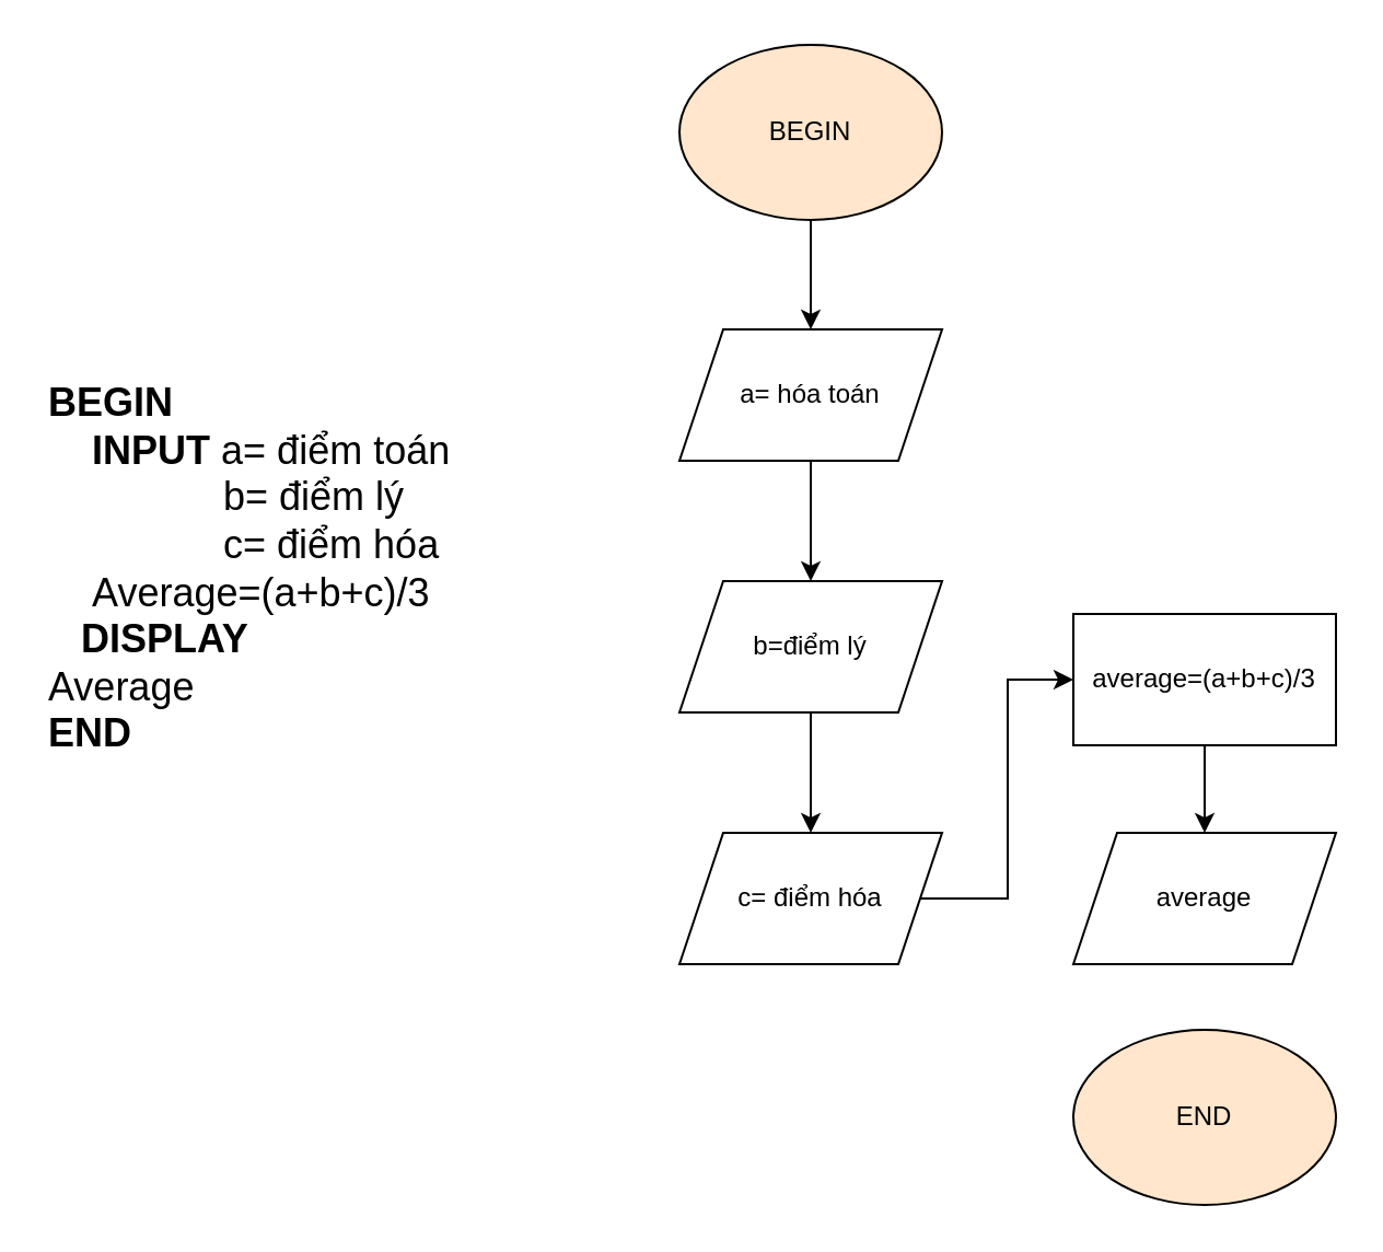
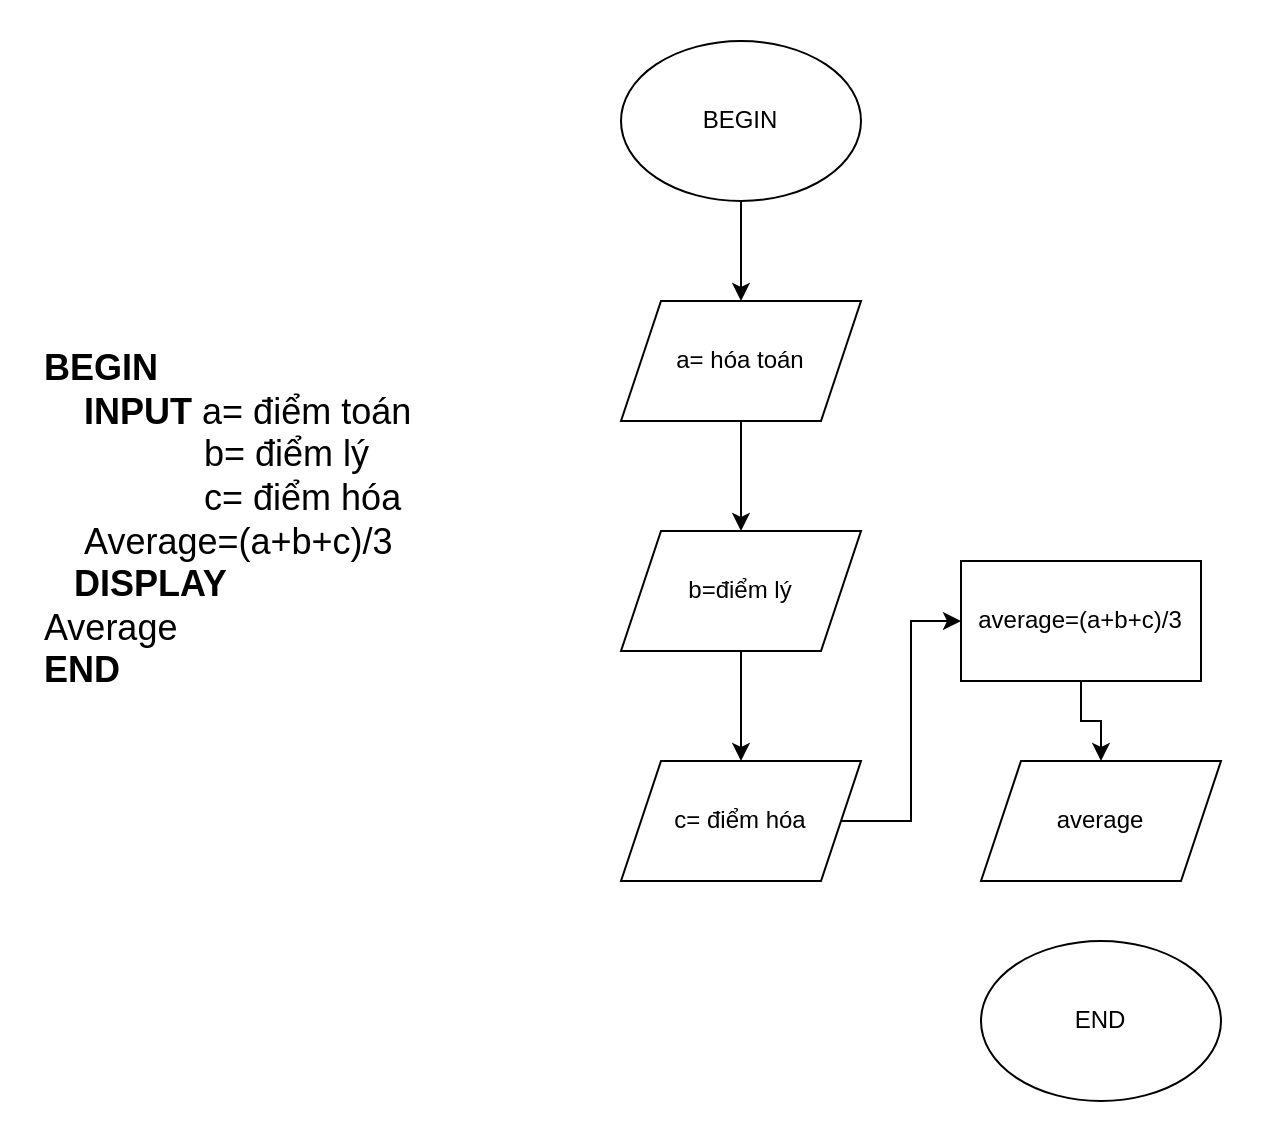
- <mxCell id="3" value="BEGIN" style="ellipse;whiteSpace=wrap;html=1;fillColor=#ffe6cc;" vertex="1" parent="1"><mxGeometry x="310" y="20" width="120" height="80" as="geometry" /></mxCell>
+ <mxCell id="3" value="BEGIN" style="ellipse;whiteSpace=wrap;html=1;" vertex="1" parent="1"><mxGeometry x="310" y="20" width="120" height="80" as="geometry" /></mxCell>
- <mxCell id="11" value="average=(a+b+c)/3" style="rounded=0;whiteSpace=wrap;html=1;" vertex="1" parent="1"><mxGeometry x="490" y="280" width="120" height="60" as="geometry" /></mxCell>
+ <mxCell id="11" value="average=(a+b+c)/3" style="rounded=0;whiteSpace=wrap;html=1;" vertex="1" parent="1"><mxGeometry x="480" y="280" width="120" height="60" as="geometry" /></mxCell>
- <mxCell id="12" value="END" style="ellipse;whiteSpace=wrap;html=1;fillColor=#ffe6cc;" vertex="1" parent="1"><mxGeometry x="490" y="470" width="120" height="80" as="geometry" /></mxCell>
+ <mxCell id="12" value="END" style="ellipse;whiteSpace=wrap;html=1;" vertex="1" parent="1"><mxGeometry x="490" y="470" width="120" height="80" as="geometry" /></mxCell>
